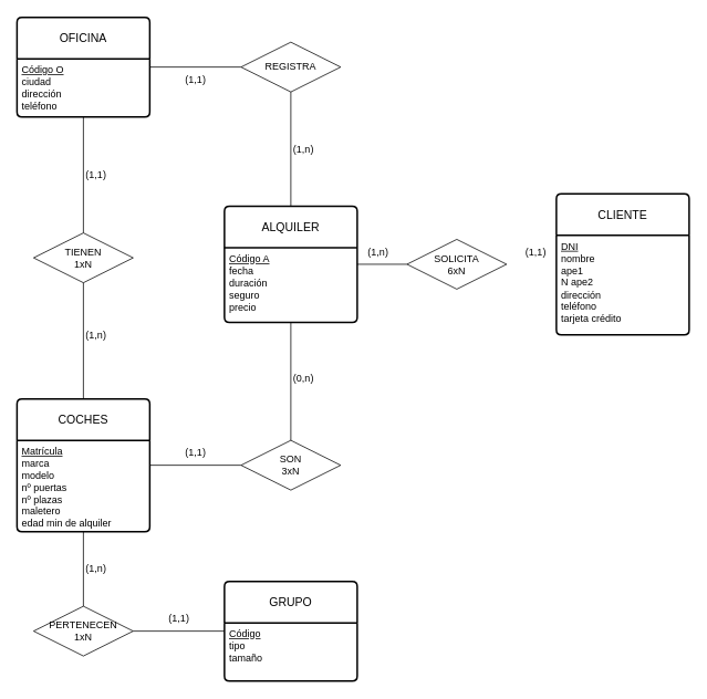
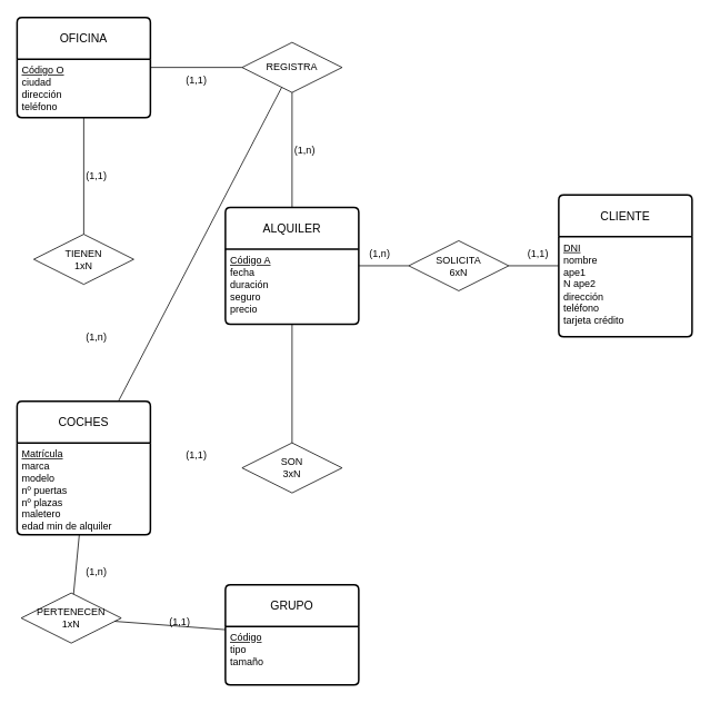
+ <mxCell id="20" value="" style="endArrow=none;html=1;rounded=0;" edge="1" parent="1" source="8" target="19"><mxGeometry relative="1" as="geometry"><mxPoint x="290" y="277.75" as="sourcePoint" /><mxPoint x="450" y="277.75" as="targetPoint" /></mxGeometry></mxCell>
- <mxCell id="12" value="" style="endArrow=none;html=1;rounded=0;" edge="1" parent="1" source="4" target="10"><mxGeometry relative="1" as="geometry"><mxPoint x="107" y="150" as="sourcePoint" /><mxPoint x="93" y="291" as="targetPoint" /></mxGeometry></mxCell>
- <mxCell id="25" value="(0,n)" style="text;html=1;align=center;verticalAlign=middle;resizable=0;points=[];autosize=1;strokeColor=none;fillColor=none;" vertex="1" parent="1"><mxGeometry x="340" y="440" width="50" height="30" as="geometry" /></mxCell>
- <mxCell id="17" value="" style="endArrow=none;html=1;rounded=0;" edge="1" parent="1" source="4" target="14"><mxGeometry relative="1" as="geometry"><mxPoint x="310" y="340" as="sourcePoint" /><mxPoint x="470" y="340" as="targetPoint" /></mxGeometry></mxCell>
+ <mxCell id="17" value="" style="endArrow=none;html=1;rounded=0;" edge="1" parent="1" source="4" target="13"><mxGeometry relative="1" as="geometry"><mxPoint x="310" y="340" as="sourcePoint" /><mxPoint x="470" y="340" as="targetPoint" /></mxGeometry></mxCell>
- <mxCell id="32" value="PERTENECEN&lt;br&gt;1xN" style="shape=rhombus;perimeter=rhombusPerimeter;whiteSpace=wrap;html=1;align=center;" vertex="1" parent="1"><mxGeometry x="40" y="730" width="120" height="60" as="geometry" /></mxCell>
+ <mxCell id="32" value="PERTENECEN&lt;br&gt;1xN" style="shape=rhombus;perimeter=rhombusPerimeter;whiteSpace=wrap;html=1;align=center;" vertex="1" parent="1"><mxGeometry x="25" y="710" width="120" height="60" as="geometry" /></mxCell>
